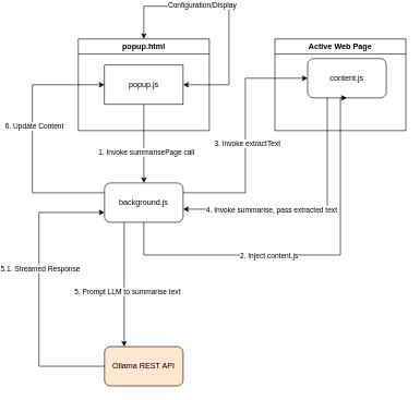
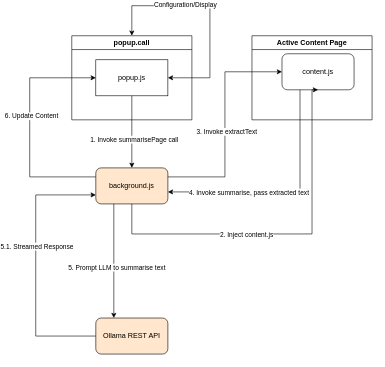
- <mxCell id="5" value="popup.html" style="swimlane;whiteSpace=wrap;html=1;" parent="1" vertex="1"><mxGeometry x="90" y="20" width="200" height="140" as="geometry" /></mxCell>
+ <mxCell id="5" value="popup.call" style="swimlane;whiteSpace=wrap;html=1;" parent="1" vertex="1"><mxGeometry x="90" y="20" width="200" height="140" as="geometry" /></mxCell>
- <mxCell id="3" value="Active Web Page" style="swimlane;whiteSpace=wrap;html=1;" parent="1" vertex="1"><mxGeometry x="390" y="20" width="200" height="140" as="geometry" /></mxCell>
+ <mxCell id="3" value="Active Content Page" style="swimlane;whiteSpace=wrap;html=1;" parent="1" vertex="1"><mxGeometry x="390" y="20" width="200" height="140" as="geometry" /></mxCell>
- <mxCell id="2" value="background.js" style="rounded=1;whiteSpace=wrap;html=1;" parent="1" vertex="1"><mxGeometry x="130" y="240" width="120" height="60" as="geometry" /></mxCell>
+ <mxCell id="2" value="background.js" style="rounded=1;whiteSpace=wrap;html=1;fillColor=#ffe6cc;" parent="1" vertex="1"><mxGeometry x="130" y="240" width="120" height="60" as="geometry" /></mxCell>
